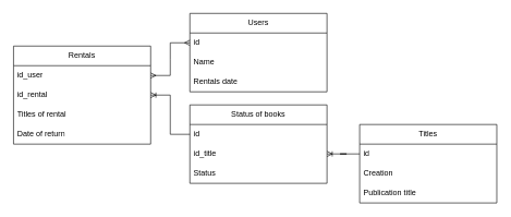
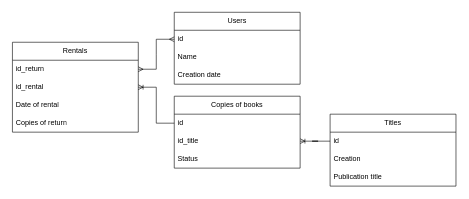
- <mxCell id="15" value="id_user" style="text;strokeColor=none;fillColor=none;align=left;verticalAlign=middle;spacingLeft=4;spacingRight=4;overflow=hidden;points=[[0,0.5],[1,0.5]];portConstraint=eastwest;rotatable=0;whiteSpace=wrap;html=1;rounded=0;" parent="14" vertex="1"><mxGeometry y="30" width="210" height="30" as="geometry" /></mxCell>
+ <mxCell id="15" value="id_return" style="text;strokeColor=none;fillColor=none;align=left;verticalAlign=middle;spacingLeft=4;spacingRight=4;overflow=hidden;points=[[0,0.5],[1,0.5]];portConstraint=eastwest;rotatable=0;whiteSpace=wrap;html=1;rounded=0;" parent="14" vertex="1"><mxGeometry y="30" width="210" height="30" as="geometry" /></mxCell>
- <mxCell id="5" value="Rentals date" style="text;strokeColor=none;fillColor=none;align=left;verticalAlign=middle;spacingLeft=4;spacingRight=4;overflow=hidden;points=[[0,0.5],[1,0.5]];portConstraint=eastwest;rotatable=0;whiteSpace=wrap;html=1;rounded=0;" parent="2" vertex="1"><mxGeometry y="90" width="210" height="30" as="geometry" /></mxCell>
+ <mxCell id="5" value="Creation date" style="text;strokeColor=none;fillColor=none;align=left;verticalAlign=middle;spacingLeft=4;spacingRight=4;overflow=hidden;points=[[0,0.5],[1,0.5]];portConstraint=eastwest;rotatable=0;whiteSpace=wrap;html=1;rounded=0;" parent="2" vertex="1"><mxGeometry y="90" width="210" height="30" as="geometry" /></mxCell>
- <mxCell id="17" value="Titles of rental" style="text;strokeColor=none;fillColor=none;align=left;verticalAlign=middle;spacingLeft=4;spacingRight=4;overflow=hidden;points=[[0,0.5],[1,0.5]];portConstraint=eastwest;rotatable=0;whiteSpace=wrap;html=1;rounded=0;" parent="14" vertex="1"><mxGeometry y="90" width="210" height="30" as="geometry" /></mxCell>
+ <mxCell id="17" value="Date of rental" style="text;strokeColor=none;fillColor=none;align=left;verticalAlign=middle;spacingLeft=4;spacingRight=4;overflow=hidden;points=[[0,0.5],[1,0.5]];portConstraint=eastwest;rotatable=0;whiteSpace=wrap;html=1;rounded=0;" parent="14" vertex="1"><mxGeometry y="90" width="210" height="30" as="geometry" /></mxCell>
- <mxCell id="10" value="Status of books" style="swimlane;fontStyle=0;childLayout=stackLayout;horizontal=1;startSize=30;horizontalStack=0;resizeParent=1;resizeParentMax=0;resizeLast=0;collapsible=1;marginBottom=0;whiteSpace=wrap;html=1;rounded=0;" parent="1" vertex="1"><mxGeometry x="290" y="160" width="210" height="120" as="geometry" /></mxCell>
+ <mxCell id="10" value="Copies of books" style="swimlane;fontStyle=0;childLayout=stackLayout;horizontal=1;startSize=30;horizontalStack=0;resizeParent=1;resizeParentMax=0;resizeLast=0;collapsible=1;marginBottom=0;whiteSpace=wrap;html=1;rounded=0;" parent="1" vertex="1"><mxGeometry x="290" y="160" width="210" height="120" as="geometry" /></mxCell>
- <mxCell id="18" value="Date of return" style="text;strokeColor=none;fillColor=none;align=left;verticalAlign=middle;spacingLeft=4;spacingRight=4;overflow=hidden;points=[[0,0.5],[1,0.5]];portConstraint=eastwest;rotatable=0;whiteSpace=wrap;html=1;rounded=0;" parent="14" vertex="1"><mxGeometry y="120" width="210" height="30" as="geometry" /></mxCell>
+ <mxCell id="18" value="Copies of return" style="text;strokeColor=none;fillColor=none;align=left;verticalAlign=middle;spacingLeft=4;spacingRight=4;overflow=hidden;points=[[0,0.5],[1,0.5]];portConstraint=eastwest;rotatable=0;whiteSpace=wrap;html=1;rounded=0;" parent="14" vertex="1"><mxGeometry y="120" width="210" height="30" as="geometry" /></mxCell>
